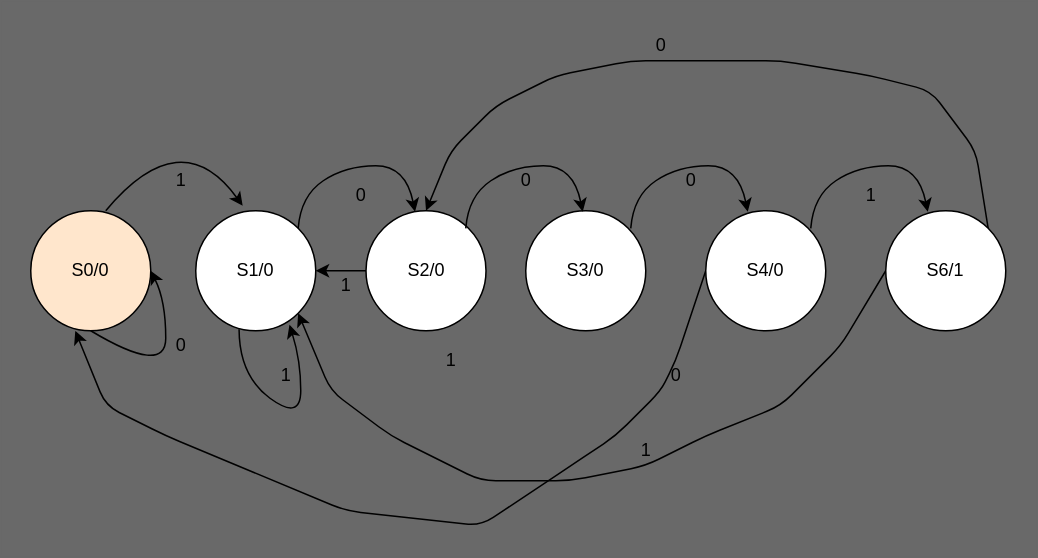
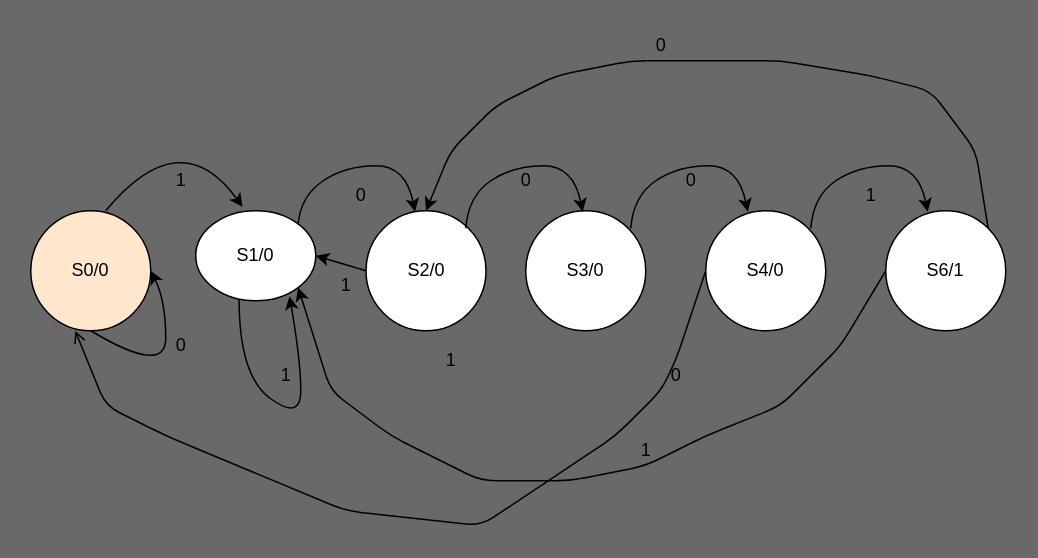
- <mxCell id="3" value="S1/0" style="ellipse;whiteSpace=wrap;html=1;aspect=fixed;" parent="1" vertex="1"><mxGeometry x="130" y="140" width="80" height="80" as="geometry" /></mxCell>
+ <mxCell id="3" value="S1/0" style="ellipse;whiteSpace=wrap;html=1;aspect=fixed;" parent="1" vertex="1"><mxGeometry x="130" y="140" width="80" height="60" as="geometry" /></mxCell>
- <mxCell id="7" style="edgeStyle=none;html=1;exitX=0;exitY=0.5;exitDx=0;exitDy=0;entryX=0.371;entryY=1.001;entryDx=0;entryDy=0;entryPerimeter=0;" parent="1" source="8" edge="1" target="2"><mxGeometry relative="1" as="geometry"><mxPoint x="200" y="210" as="targetPoint" /><Array as="points"><mxPoint x="450" y="240" /><mxPoint x="440" y="260" /><mxPoint x="410" y="290" /><mxPoint x="380" y="310" /><mxPoint x="320" y="350" /><mxPoint x="230" y="340" /><mxPoint x="110" y="290" /><mxPoint x="70" y="270" /></Array></mxGeometry></mxCell>
+ <mxCell id="7" style="edgeStyle=none;html=1;exitX=0;exitY=0.5;exitDx=0;exitDy=0;entryX=0.371;entryY=1.001;entryDx=0;entryDy=0;entryPerimeter=0;endArrow=open;" parent="1" source="8" edge="1" target="2"><mxGeometry relative="1" as="geometry"><mxPoint x="200" y="210" as="targetPoint" /><Array as="points"><mxPoint x="450" y="240" /><mxPoint x="440" y="260" /><mxPoint x="410" y="290" /><mxPoint x="380" y="310" /><mxPoint x="320" y="350" /><mxPoint x="230" y="340" /><mxPoint x="110" y="290" /><mxPoint x="70" y="270" /></Array></mxGeometry></mxCell>
